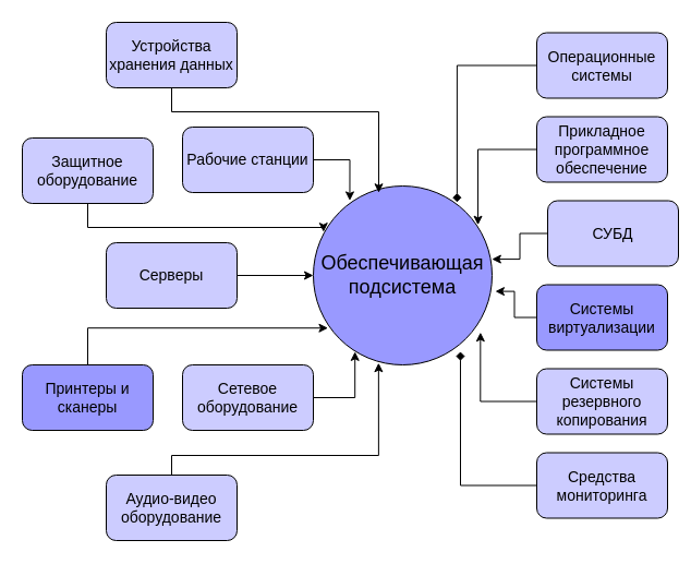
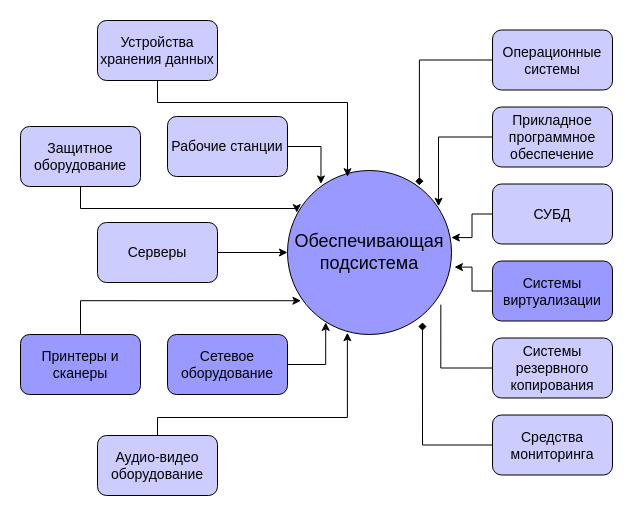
- <mxCell id="20" value="&lt;font style=&quot;font-size: 14px;&quot;&gt;СУБД&lt;/font&gt;" style="rounded=1;whiteSpace=wrap;html=1;fillColor=#CCCCFF;" vertex="1" parent="1"><mxGeometry x="502" y="183.5" width="120" height="60" as="geometry" /></mxCell>
+ <mxCell id="20" value="&lt;font style=&quot;font-size: 14px;&quot;&gt;СУБД&lt;/font&gt;" style="rounded=1;whiteSpace=wrap;html=1;fillColor=#CCCCFF;" vertex="1" parent="1"><mxGeometry x="492" y="183.5" width="120" height="60" as="geometry" /></mxCell>
- <mxCell id="27" style="edgeStyle=orthogonalEdgeStyle;rounded=0;orthogonalLoop=1;jettySize=auto;html=1;exitX=0;exitY=0.5;exitDx=0;exitDy=0;entryX=0.935;entryY=0.818;entryDx=0;entryDy=0;entryPerimeter=0;" edge="1" parent="1" source="28" target="2"><mxGeometry relative="1" as="geometry" /></mxCell>
+ <mxCell id="27" style="edgeStyle=orthogonalEdgeStyle;rounded=0;orthogonalLoop=1;jettySize=auto;html=1;exitX=0;exitY=0.5;exitDx=0;exitDy=0;entryX=0.935;entryY=0.818;entryDx=0;entryDy=0;entryPerimeter=0;endArrow=none;" edge="1" parent="1" source="28" target="2"><mxGeometry relative="1" as="geometry" /></mxCell>
- <mxCell id="10" value="&lt;font style=&quot;font-size: 14px;&quot;&gt;Сетевое оборудование&lt;/font&gt;" style="rounded=1;whiteSpace=wrap;html=1;fillColor=#CCCCFF;" vertex="1" parent="1"><mxGeometry x="167" y="334" width="120" height="60" as="geometry" /></mxCell>
+ <mxCell id="10" value="&lt;font style=&quot;font-size: 14px;&quot;&gt;Сетевое оборудование&lt;/font&gt;" style="rounded=1;whiteSpace=wrap;html=1;fillColor=#9999ff;" vertex="1" parent="1"><mxGeometry x="167" y="334" width="120" height="60" as="geometry" /></mxCell>
